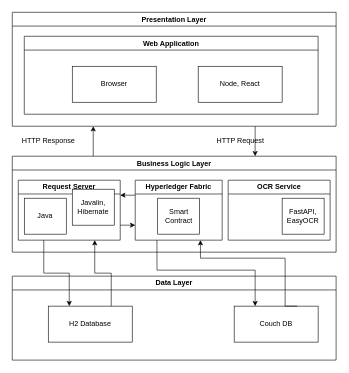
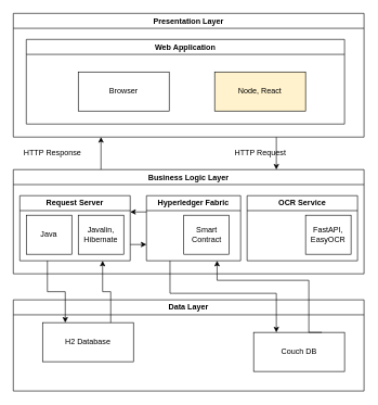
- <mxCell id="6" value="Node, React" style="rounded=0;whiteSpace=wrap;html=1;" vertex="1" parent="4"><mxGeometry x="290" y="50" width="140" height="60" as="geometry" /></mxCell>
+ <mxCell id="6" value="Node, React" style="rounded=0;whiteSpace=wrap;html=1;fillColor=#fff2cc;" vertex="1" parent="4"><mxGeometry x="290" y="50" width="140" height="60" as="geometry" /></mxCell>
- <mxCell id="12" value="Javalin,&lt;br&gt;Hibernate" style="rounded=0;whiteSpace=wrap;html=1;" vertex="1" parent="10"><mxGeometry x="90" y="15" width="70" height="60" as="geometry" /></mxCell>
+ <mxCell id="12" value="Javalin,&lt;br&gt;Hibernate" style="rounded=0;whiteSpace=wrap;html=1;" vertex="1" parent="10"><mxGeometry x="90" y="30" width="70" height="60" as="geometry" /></mxCell>
- <mxCell id="17" value="Smart Contract" style="rounded=0;whiteSpace=wrap;html=1;" vertex="1" parent="16"><mxGeometry x="37.5" y="30" width="70" height="60" as="geometry" /></mxCell>
+ <mxCell id="17" value="Smart Contract" style="rounded=0;whiteSpace=wrap;html=1;" vertex="1" parent="16"><mxGeometry x="57.5" y="30" width="70" height="60" as="geometry" /></mxCell>
- <mxCell id="21" value="H2 Database" style="rounded=0;whiteSpace=wrap;html=1;" vertex="1" parent="20"><mxGeometry x="60" y="50" width="140" height="60" as="geometry" /></mxCell>
+ <mxCell id="21" value="H2 Database" style="rounded=0;whiteSpace=wrap;html=1;" vertex="1" parent="20"><mxGeometry x="45" y="35" width="140" height="60" as="geometry" /></mxCell>
